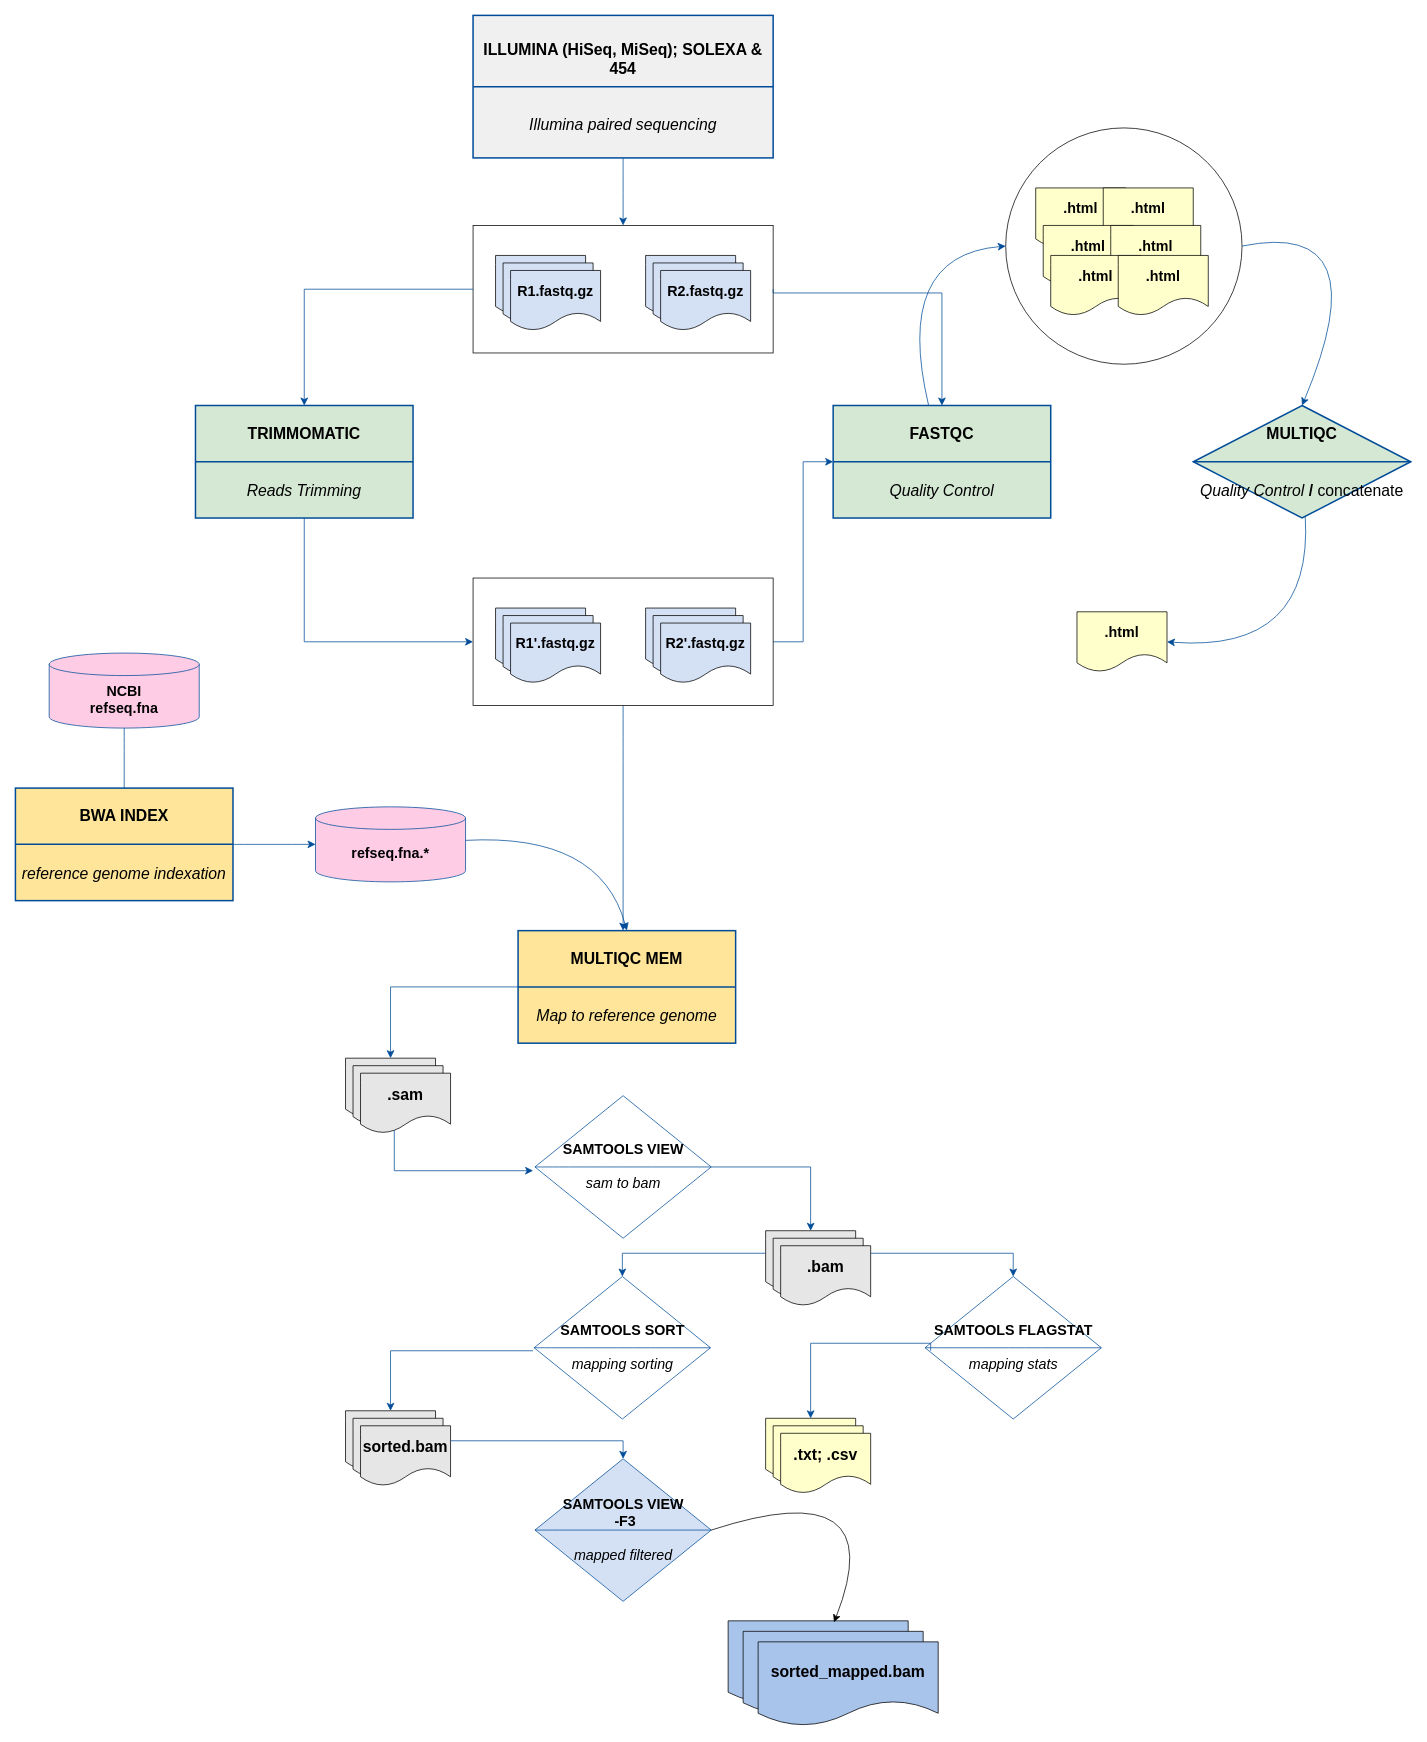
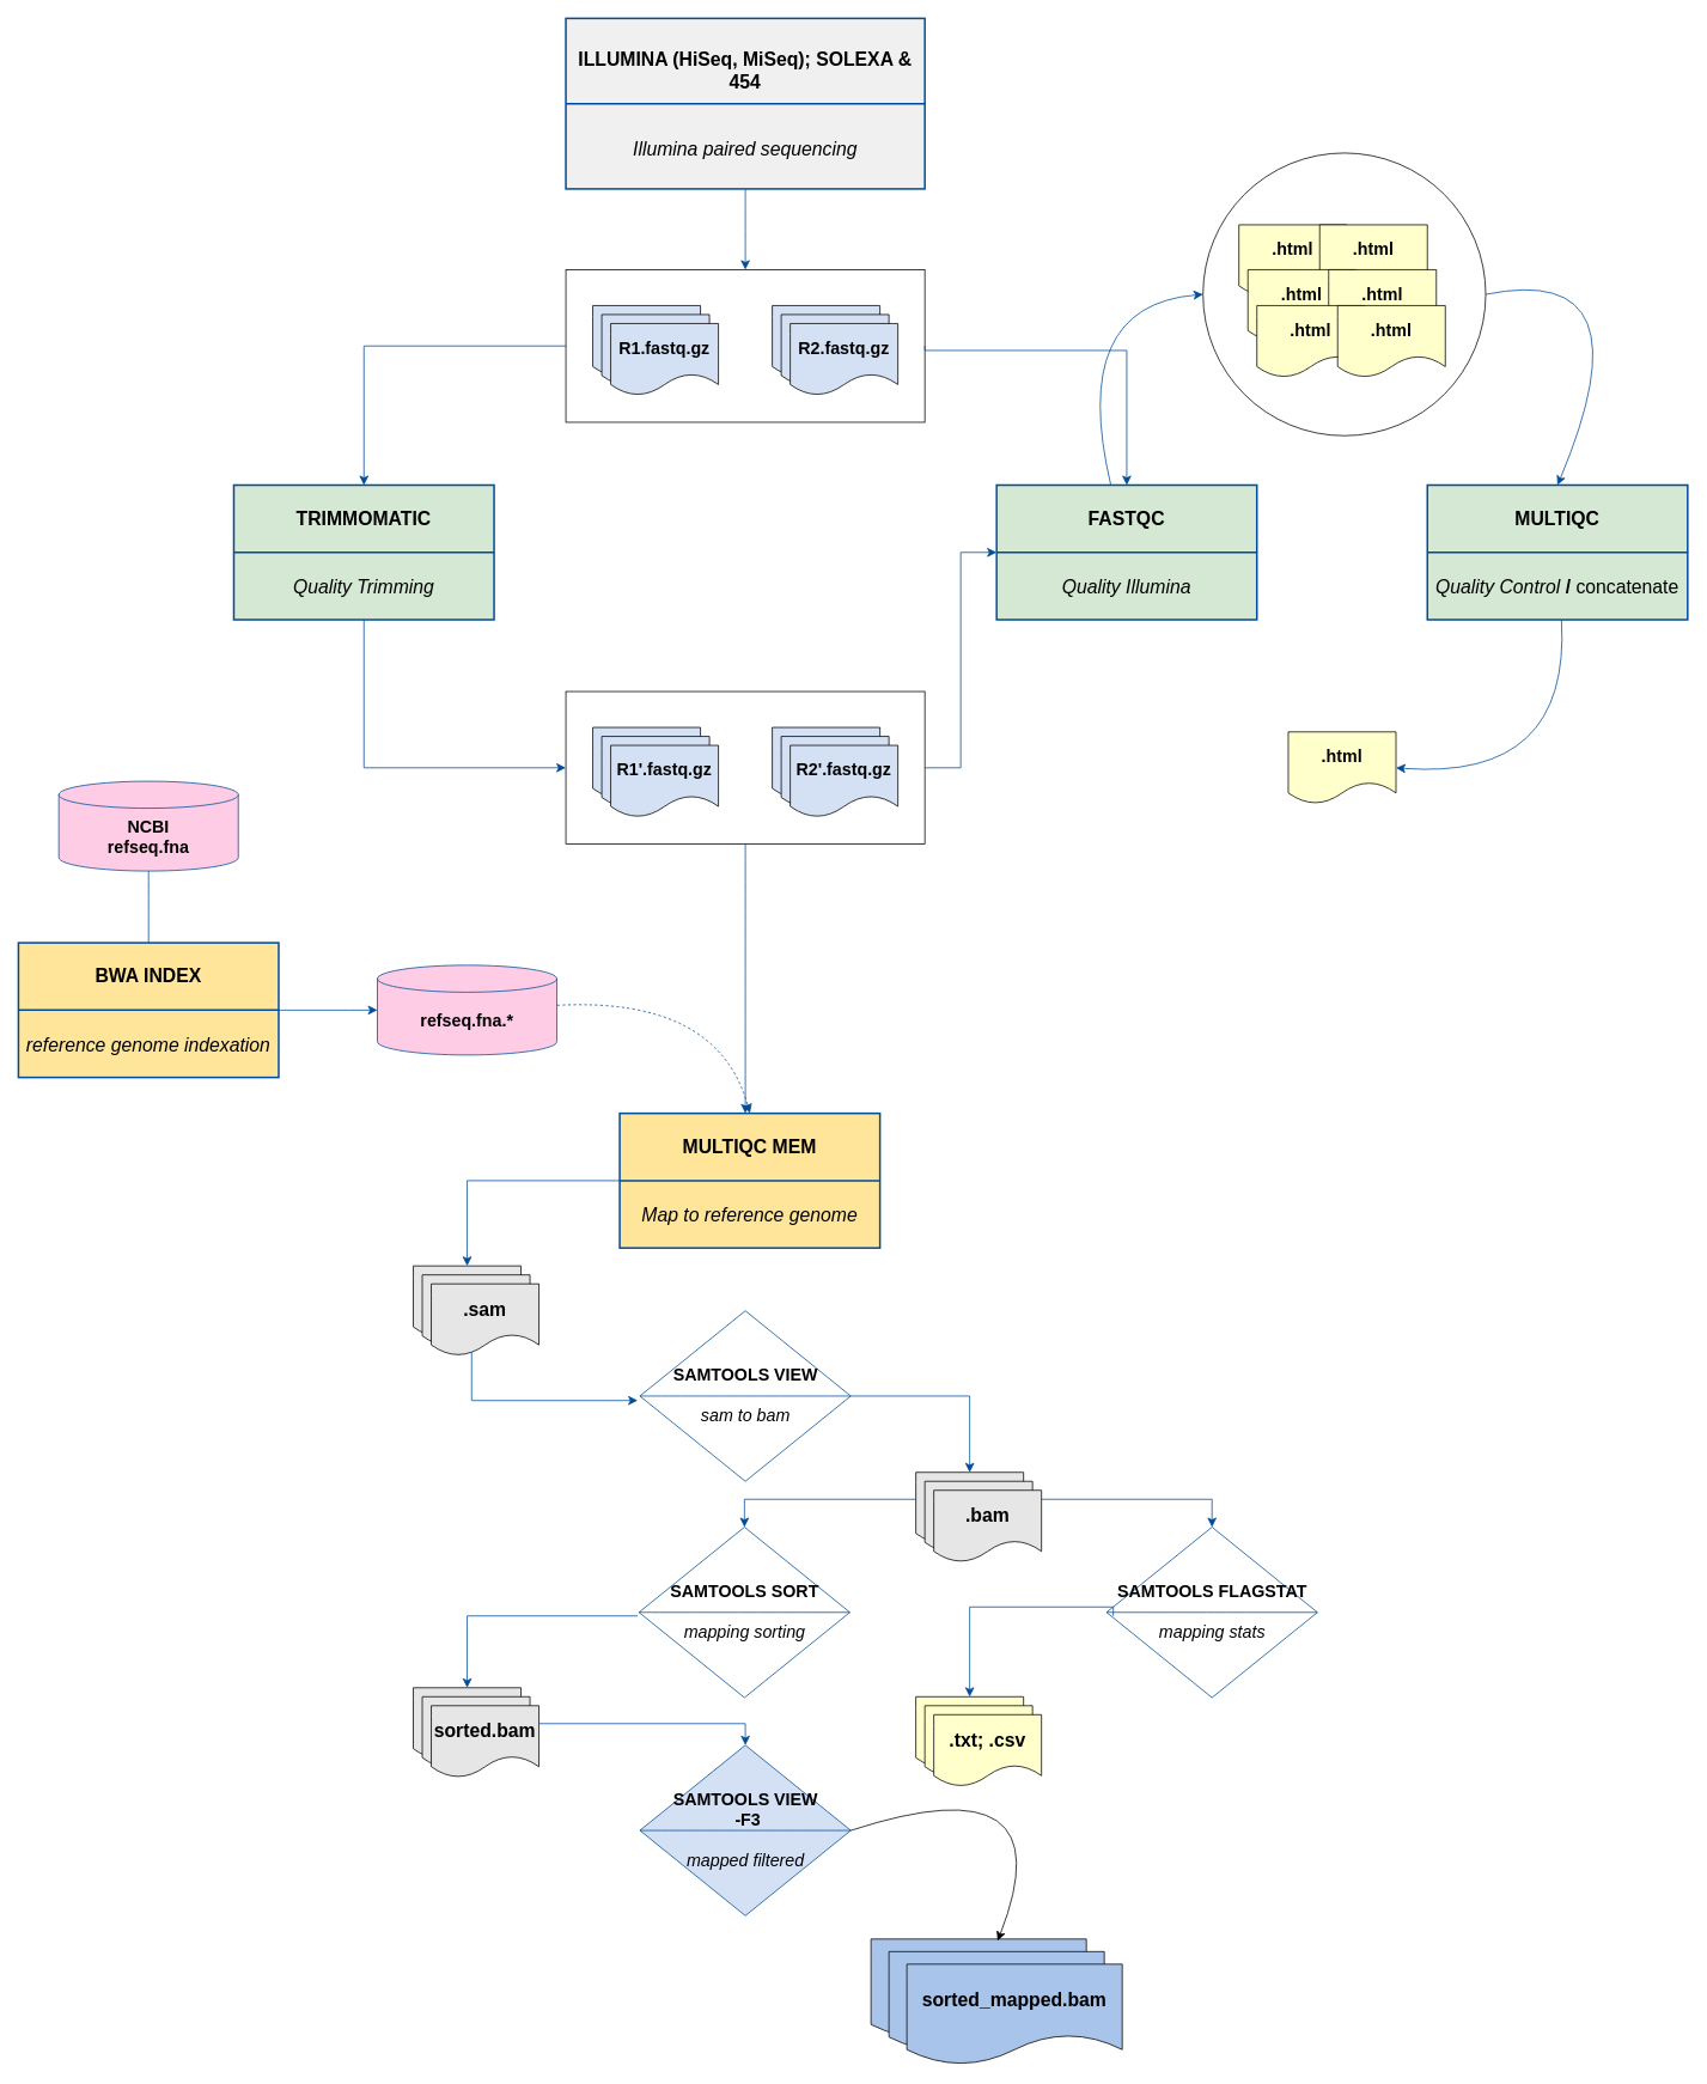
- <mxCell id="10" value="&lt;div&gt;&lt;font style=&quot;font-size: 21px;&quot;&gt;&lt;b&gt;TRIMMOMATIC&lt;/b&gt;&lt;/font&gt;&lt;/div&gt;&lt;div&gt;&lt;font style=&quot;font-size: 21px;&quot;&gt;&lt;b&gt;&lt;br&gt;&lt;/b&gt;&lt;/font&gt;&lt;/div&gt;&lt;div&gt;&lt;font style=&quot;font-size: 21px;&quot;&gt;&lt;b&gt;&lt;br&gt;&lt;/b&gt;&lt;/font&gt;&lt;/div&gt;&lt;div&gt;&lt;font style=&quot;font-size: 21px;&quot;&gt;&lt;i&gt;Reads Trimming&lt;/i&gt;&lt;b&gt;&lt;br&gt;&lt;/b&gt;&lt;/font&gt;&lt;/div&gt;" style="rounded=0;whiteSpace=wrap;html=1;strokeColor=#004C99;strokeWidth=2;fillColor=#D5E8D4;" vertex="1" parent="9"><mxGeometry width="290" height="150" as="geometry" /></mxCell>
+ <mxCell id="10" value="&lt;div&gt;&lt;font style=&quot;font-size: 21px;&quot;&gt;&lt;b&gt;TRIMMOMATIC&lt;/b&gt;&lt;/font&gt;&lt;/div&gt;&lt;div&gt;&lt;font style=&quot;font-size: 21px;&quot;&gt;&lt;b&gt;&lt;br&gt;&lt;/b&gt;&lt;/font&gt;&lt;/div&gt;&lt;div&gt;&lt;font style=&quot;font-size: 21px;&quot;&gt;&lt;b&gt;&lt;br&gt;&lt;/b&gt;&lt;/font&gt;&lt;/div&gt;&lt;div&gt;&lt;font style=&quot;font-size: 21px;&quot;&gt;&lt;i&gt;Quality Trimming&lt;/i&gt;&lt;b&gt;&lt;br&gt;&lt;/b&gt;&lt;/font&gt;&lt;/div&gt;" style="rounded=0;whiteSpace=wrap;html=1;strokeColor=#004C99;strokeWidth=2;fillColor=#D5E8D4;" vertex="1" parent="9"><mxGeometry width="290" height="150" as="geometry" /></mxCell>
- <mxCell id="7" value="&lt;div&gt;&lt;font style=&quot;font-size: 21px;&quot;&gt;&lt;b&gt;FASTQC&lt;/b&gt;&lt;/font&gt;&lt;/div&gt;&lt;div&gt;&lt;font style=&quot;font-size: 21px;&quot;&gt;&lt;b&gt;&lt;br&gt;&lt;/b&gt;&lt;/font&gt;&lt;/div&gt;&lt;div&gt;&lt;font style=&quot;font-size: 21px;&quot;&gt;&lt;b&gt;&lt;br&gt;&lt;/b&gt;&lt;/font&gt;&lt;/div&gt;&lt;div&gt;&lt;font style=&quot;font-size: 21px;&quot;&gt;&lt;i&gt;Quality Control&lt;/i&gt;&lt;b&gt;&lt;br&gt;&lt;/b&gt;&lt;/font&gt;&lt;/div&gt;" style="rounded=0;whiteSpace=wrap;html=1;strokeColor=#004C99;strokeWidth=2;fillColor=#D5E8D4;" vertex="1" parent="6"><mxGeometry width="290" height="150" as="geometry" /></mxCell>
+ <mxCell id="7" value="&lt;div&gt;&lt;font style=&quot;font-size: 21px;&quot;&gt;&lt;b&gt;FASTQC&lt;/b&gt;&lt;/font&gt;&lt;/div&gt;&lt;div&gt;&lt;font style=&quot;font-size: 21px;&quot;&gt;&lt;b&gt;&lt;br&gt;&lt;/b&gt;&lt;/font&gt;&lt;/div&gt;&lt;div&gt;&lt;font style=&quot;font-size: 21px;&quot;&gt;&lt;b&gt;&lt;br&gt;&lt;/b&gt;&lt;/font&gt;&lt;/div&gt;&lt;div&gt;&lt;font style=&quot;font-size: 21px;&quot;&gt;&lt;i&gt;Quality Illumina&lt;/i&gt;&lt;b&gt;&lt;br&gt;&lt;/b&gt;&lt;/font&gt;&lt;/div&gt;" style="rounded=0;whiteSpace=wrap;html=1;strokeColor=#004C99;strokeWidth=2;fillColor=#D5E8D4;" vertex="1" parent="6"><mxGeometry width="290" height="150" as="geometry" /></mxCell>
- <mxCell id="43" value="&lt;div&gt;&lt;font style=&quot;font-size: 21px;&quot;&gt;&lt;b&gt;MULTIQC&lt;/b&gt;&lt;/font&gt;&lt;/div&gt;&lt;div&gt;&lt;font style=&quot;font-size: 21px;&quot;&gt;&lt;b&gt;&lt;br&gt;&lt;/b&gt;&lt;/font&gt;&lt;/div&gt;&lt;div&gt;&lt;font style=&quot;font-size: 21px;&quot;&gt;&lt;b&gt;&lt;br&gt;&lt;/b&gt;&lt;/font&gt;&lt;/div&gt;&lt;div&gt;&lt;font style=&quot;font-size: 21px;&quot;&gt;&lt;i&gt;Quality Control&lt;/i&gt;&lt;b&gt; / &lt;/b&gt;concatenate&lt;br&gt;&lt;/font&gt;&lt;/div&gt;" style="rhombus;whiteSpace=wrap;html=1;strokeColor=#004C99;strokeWidth=2;fillColor=#D5E8D4;" vertex="1" parent="42"><mxGeometry width="290" height="150" as="geometry" /></mxCell>
+ <mxCell id="43" value="&lt;div&gt;&lt;font style=&quot;font-size: 21px;&quot;&gt;&lt;b&gt;MULTIQC&lt;/b&gt;&lt;/font&gt;&lt;/div&gt;&lt;div&gt;&lt;font style=&quot;font-size: 21px;&quot;&gt;&lt;b&gt;&lt;br&gt;&lt;/b&gt;&lt;/font&gt;&lt;/div&gt;&lt;div&gt;&lt;font style=&quot;font-size: 21px;&quot;&gt;&lt;b&gt;&lt;br&gt;&lt;/b&gt;&lt;/font&gt;&lt;/div&gt;&lt;div&gt;&lt;font style=&quot;font-size: 21px;&quot;&gt;&lt;i&gt;Quality Control&lt;/i&gt;&lt;b&gt; / &lt;/b&gt;concatenate&lt;br&gt;&lt;/font&gt;&lt;/div&gt;" style="rounded=0;whiteSpace=wrap;html=1;strokeColor=#004C99;strokeWidth=2;fillColor=#D5E8D4;" vertex="1" parent="42"><mxGeometry width="290" height="150" as="geometry" /></mxCell>
- <mxCell id="61" style="edgeStyle=none;curved=1;rounded=0;orthogonalLoop=1;jettySize=auto;html=1;entryX=0.5;entryY=0;entryDx=0;entryDy=0;fontSize=12;startSize=8;endSize=8;strokeColor=#004C99;" edge="1" parent="1" source="62" target="54"><mxGeometry relative="1" as="geometry"><Array as="points"><mxPoint x="800" y="1110" /></Array></mxGeometry></mxCell>
+ <mxCell id="61" style="edgeStyle=none;curved=1;rounded=0;orthogonalLoop=1;jettySize=auto;html=1;entryX=0.5;entryY=0;entryDx=0;entryDy=0;fontSize=12;startSize=8;endSize=8;strokeColor=#004C99;dashed=1;" edge="1" parent="1" source="62" target="54"><mxGeometry relative="1" as="geometry"><Array as="points"><mxPoint x="800" y="1110" /></Array></mxGeometry></mxCell>
